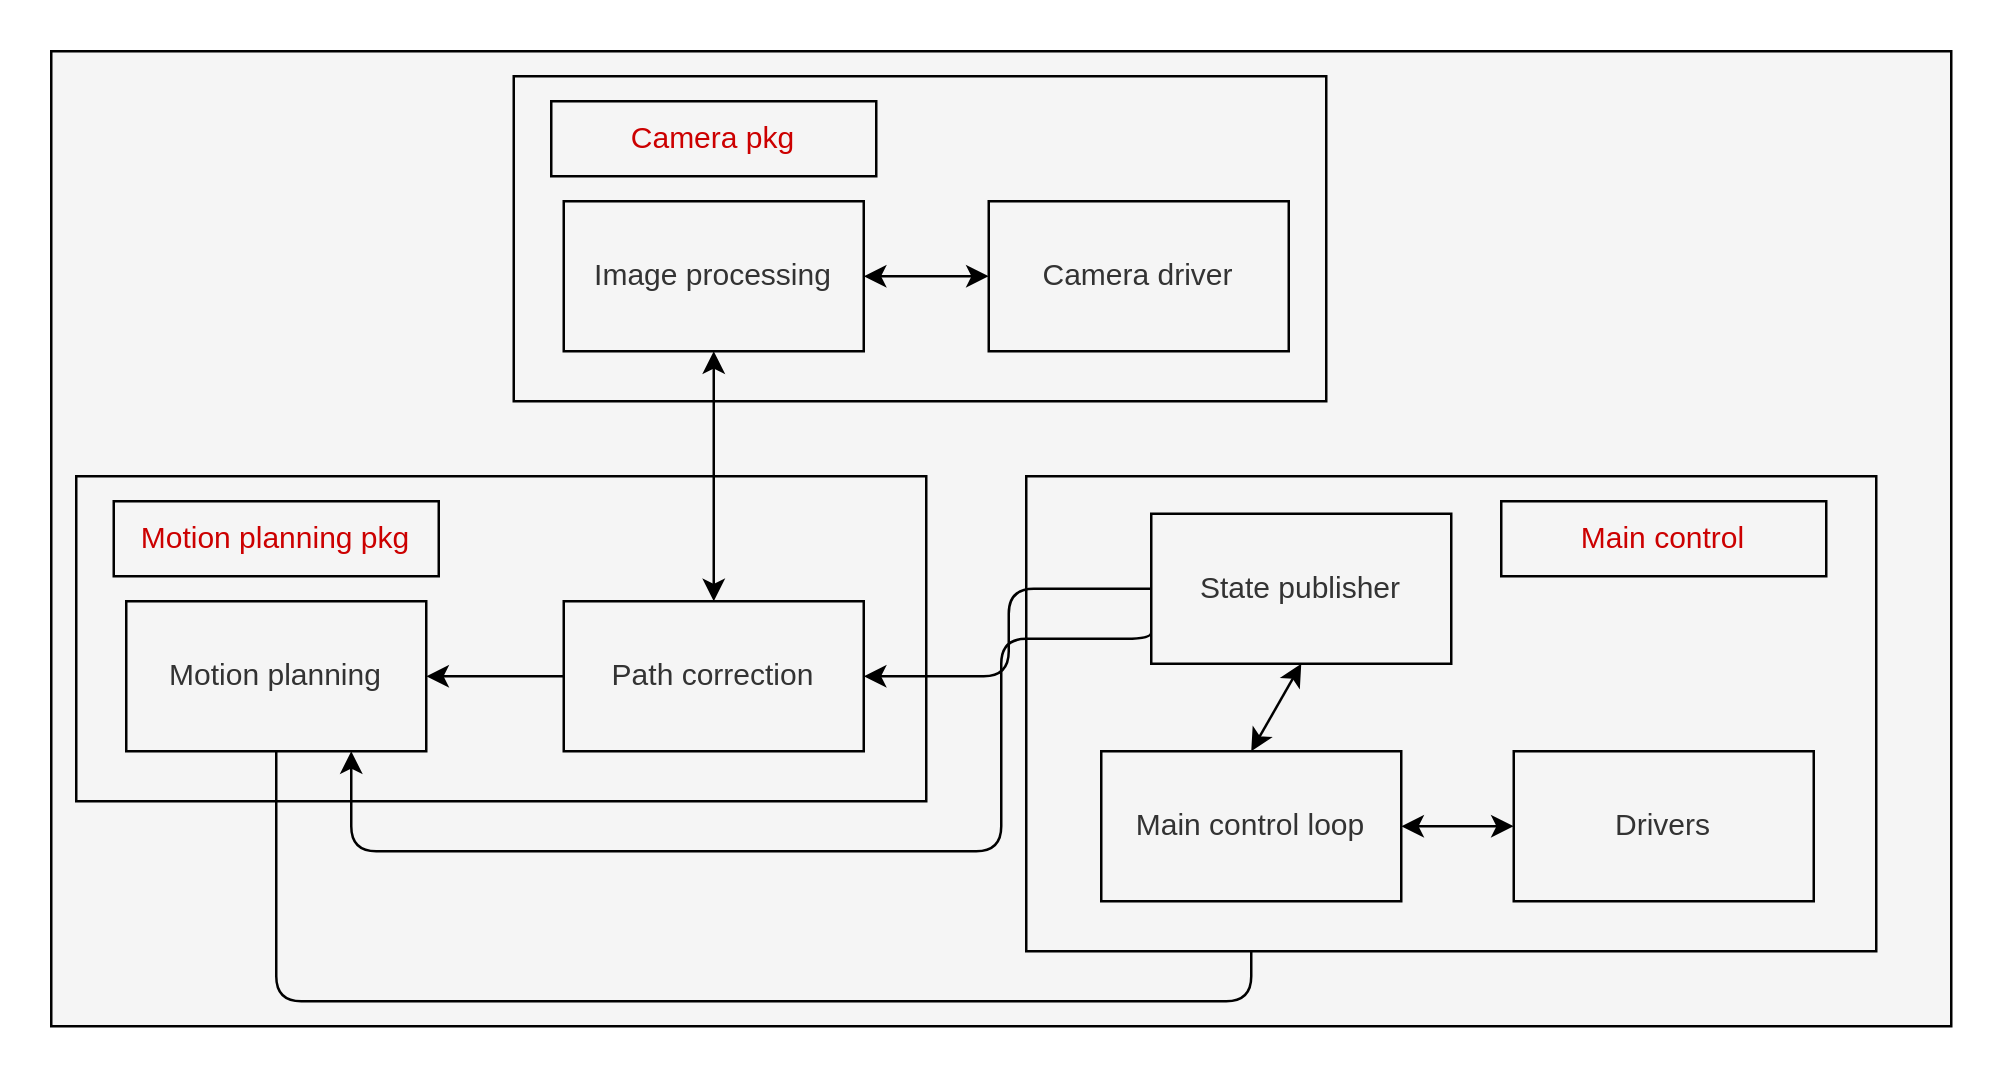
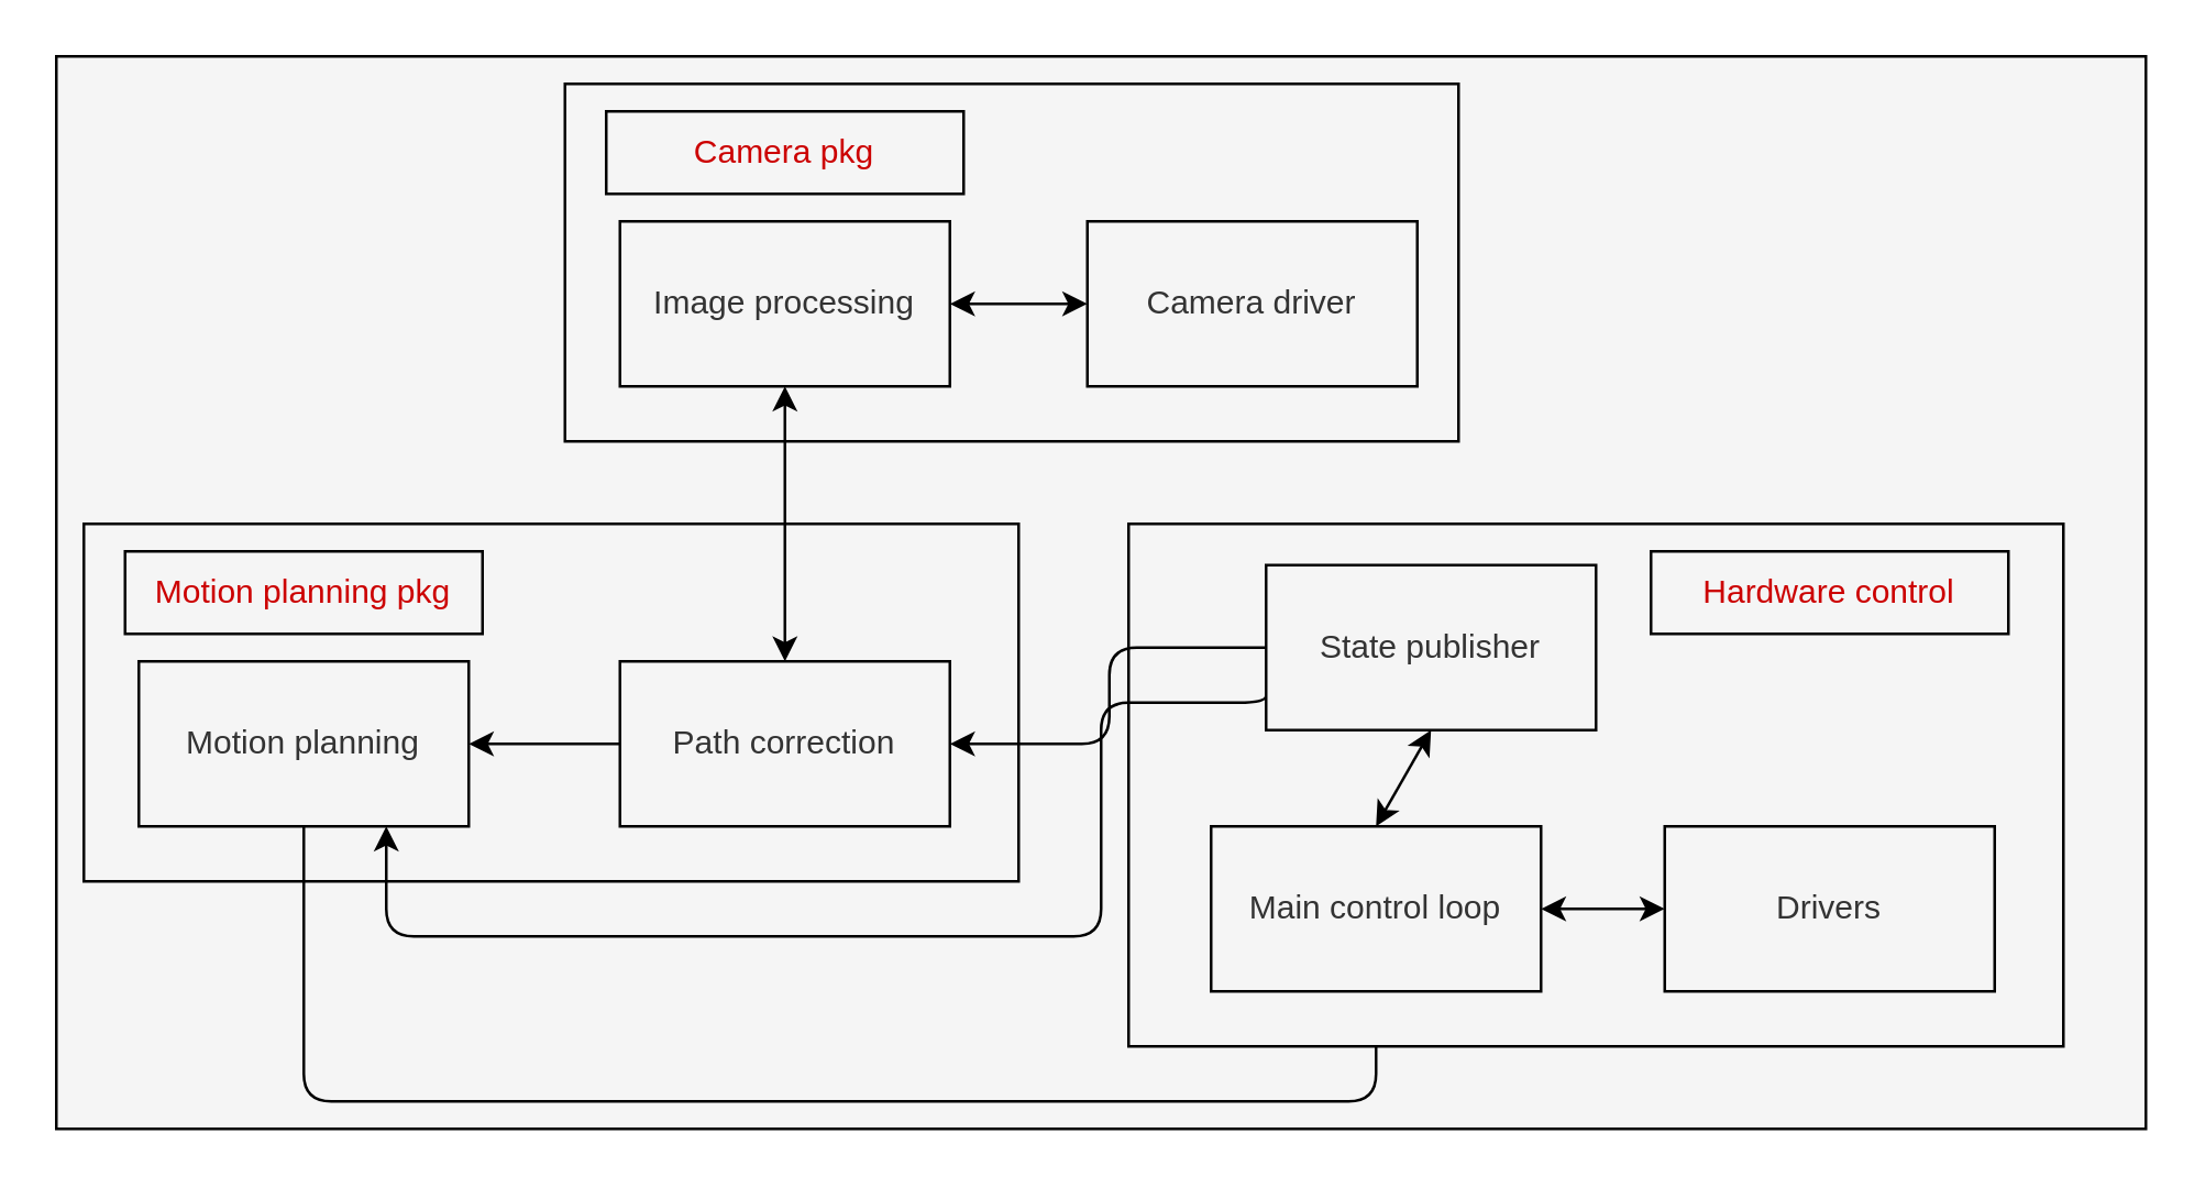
- <mxCell id="17" value="&lt;font color=&quot;#cc0000&quot;&gt;Main control&lt;/font&gt;" style="text;html=1;align=center;verticalAlign=middle;whiteSpace=wrap;rounded=0;shadow=0;sketch=0;comic=0;labelBackgroundColor=none;fillColor=#f5f5f5;fontColor=#333333;strokeColor=#000000;" parent="1" vertex="1"><mxGeometry x="600" y="200" width="130" height="30" as="geometry" /></mxCell>
+ <mxCell id="17" value="&lt;font color=&quot;#cc0000&quot;&gt;Hardware control&lt;/font&gt;" style="text;html=1;align=center;verticalAlign=middle;whiteSpace=wrap;rounded=0;shadow=0;sketch=0;comic=0;labelBackgroundColor=none;fillColor=#f5f5f5;fontColor=#333333;strokeColor=#000000;" parent="1" vertex="1"><mxGeometry x="600" y="200" width="130" height="30" as="geometry" /></mxCell>
